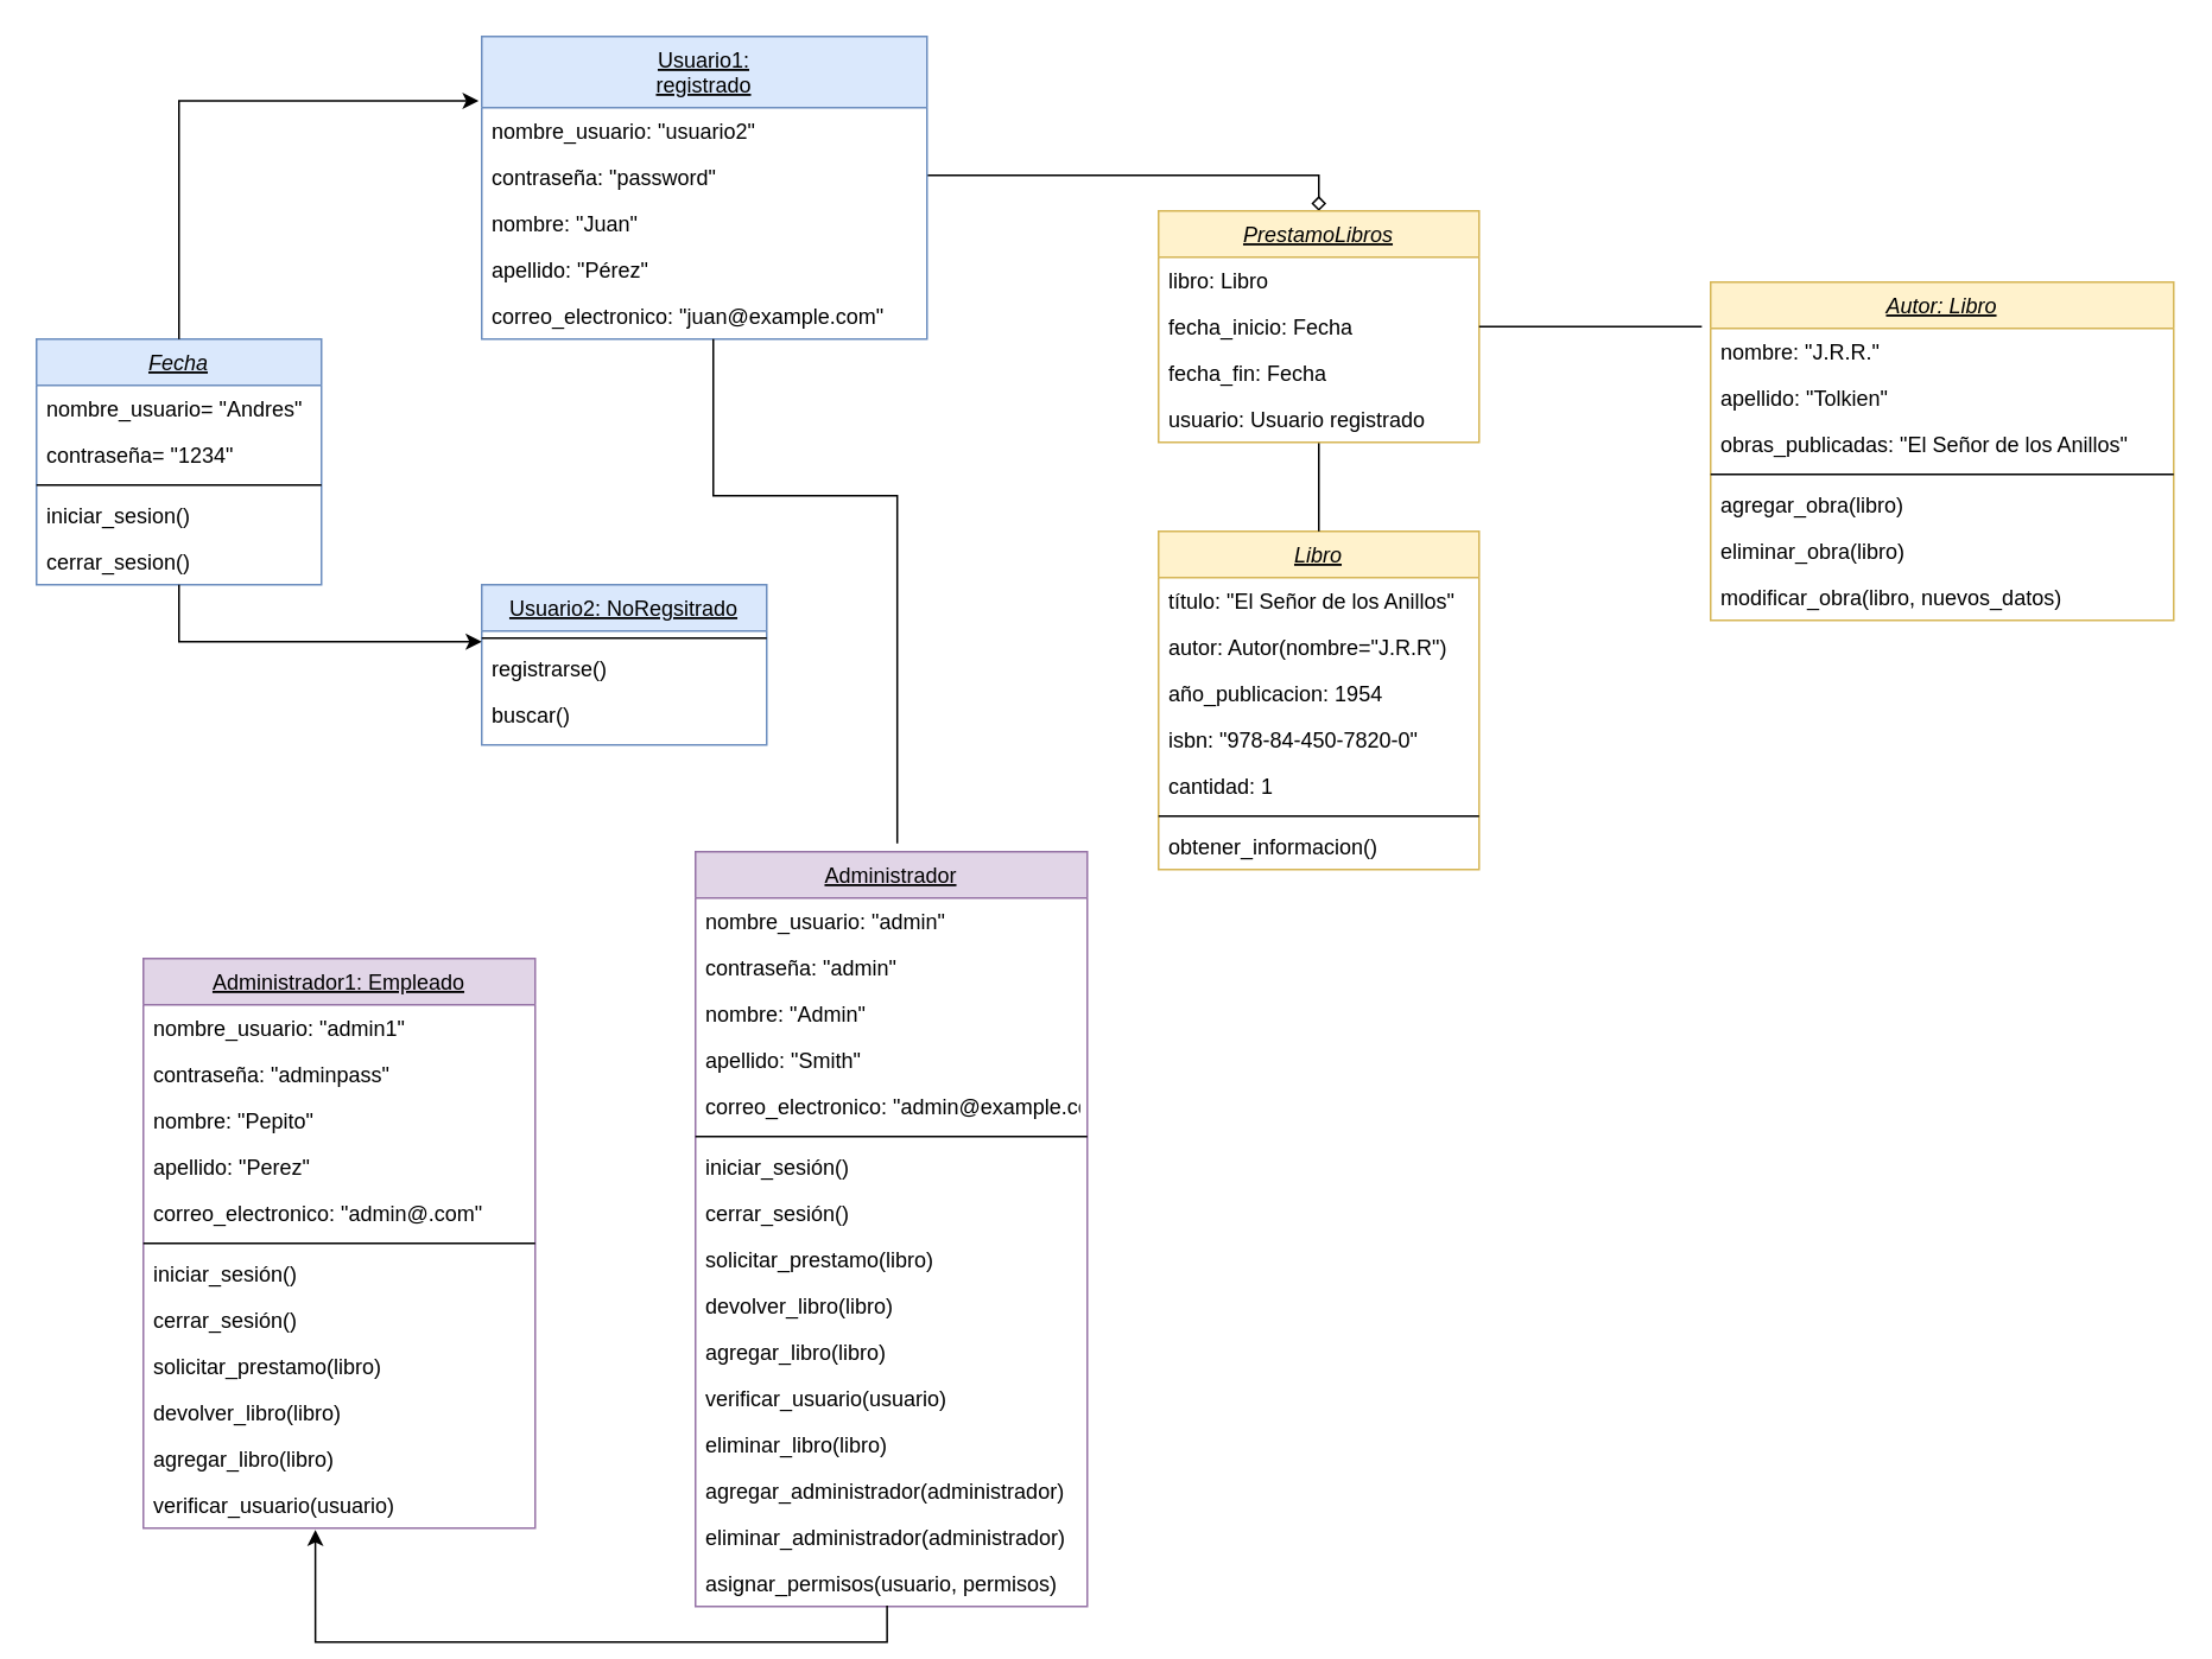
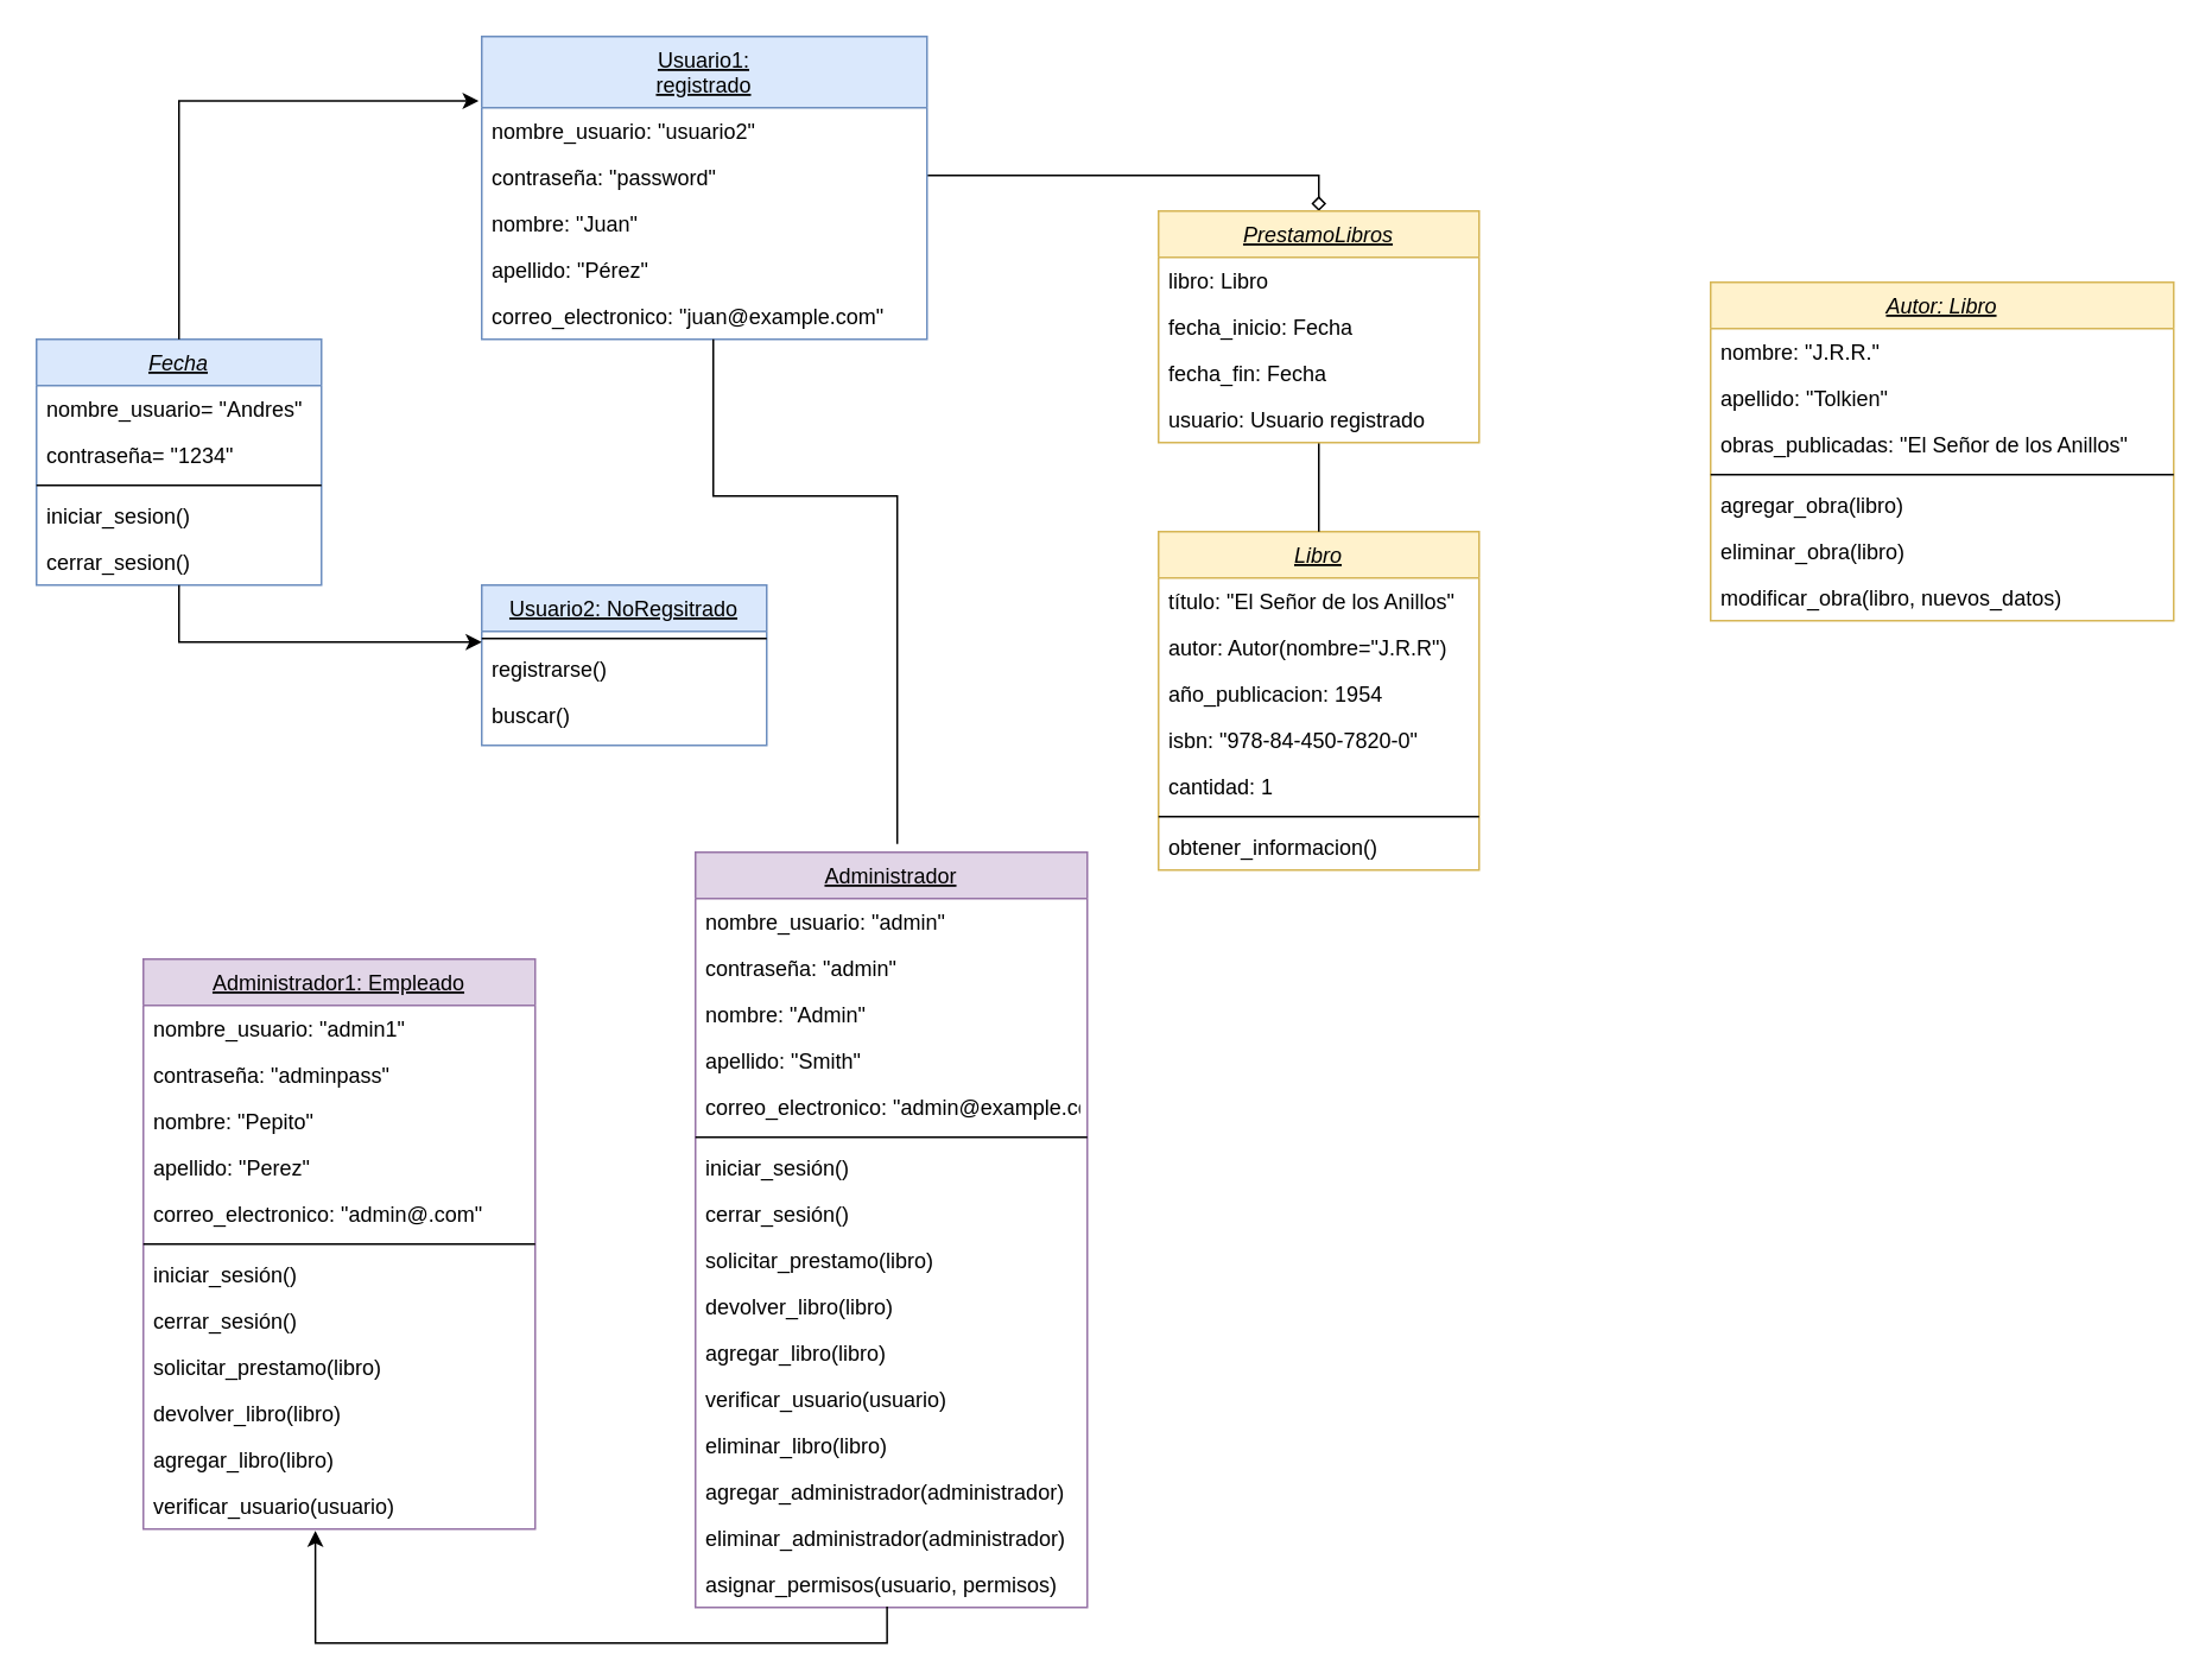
- <mxCell id="73" style="edgeStyle=orthogonalEdgeStyle;rounded=0;orthogonalLoop=1;jettySize=auto;html=1;entryX=-0.019;entryY=0.132;entryDx=0;entryDy=0;entryPerimeter=0;endArrow=none;endFill=0;" edge="1" parent="1" source="66" target="57"><mxGeometry relative="1" as="geometry" /></mxCell>
